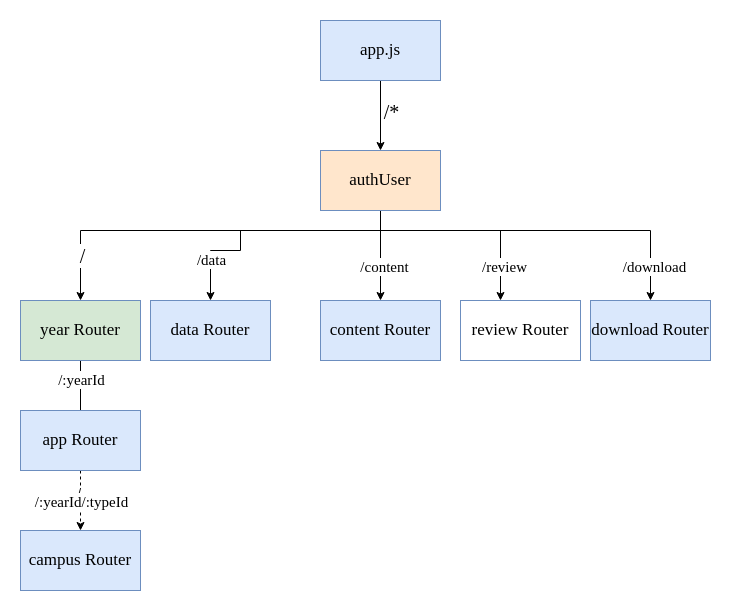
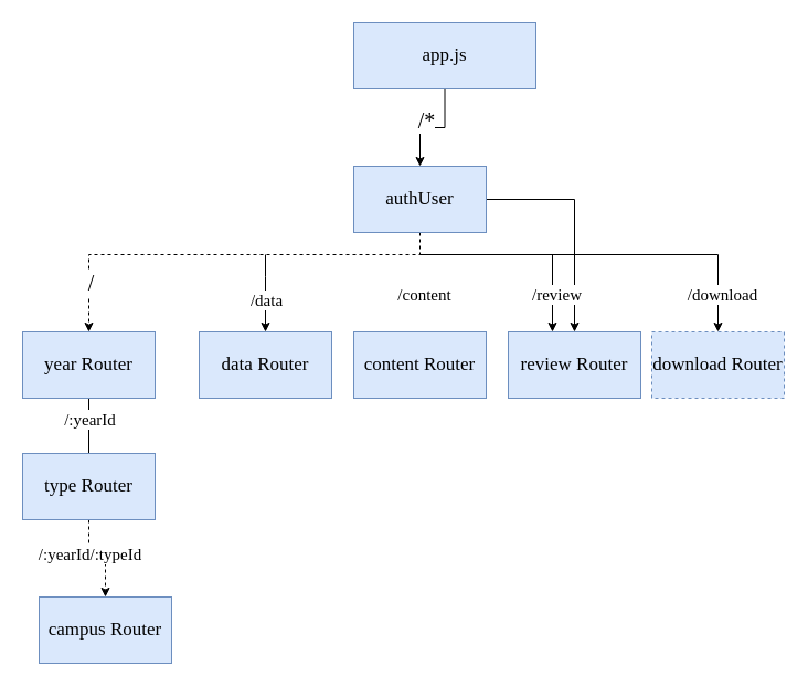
- <mxCell id="4" value="&lt;font style=&quot;font-size: 17px&quot; face=&quot;Comic Sans MS&quot;&gt;app.js&lt;/font&gt;" style="rounded=0;whiteSpace=wrap;html=1;fillColor=#dae8fc;strokeColor=#6c8ebf;" vertex="1" parent="1"><mxGeometry x="320" y="20" width="120" height="60" as="geometry" /></mxCell>
+ <mxCell id="4" value="&lt;font style=&quot;font-size: 17px&quot; face=&quot;Comic Sans MS&quot;&gt;app.js&lt;/font&gt;" style="rounded=0;whiteSpace=wrap;html=1;fillColor=#dae8fc;strokeColor=#6c8ebf;" vertex="1" parent="1"><mxGeometry x="320" y="20" width="165" height="60" as="geometry" /></mxCell>
- <mxCell id="12" value="&lt;font style=&quot;font-size: 17px&quot; face=&quot;Comic Sans MS&quot;&gt;authUser&lt;/font&gt;" style="rounded=0;whiteSpace=wrap;html=1;fillColor=#ffe6cc;strokeColor=#6c8ebf;" vertex="1" parent="1"><mxGeometry x="320" y="150" width="120" height="60" as="geometry" /></mxCell>
+ <mxCell id="12" value="&lt;font style=&quot;font-size: 17px&quot; face=&quot;Comic Sans MS&quot;&gt;authUser&lt;/font&gt;" style="rounded=0;whiteSpace=wrap;html=1;fillColor=#dae8fc;strokeColor=#6c8ebf;" vertex="1" parent="1"><mxGeometry x="320" y="150" width="120" height="60" as="geometry" /></mxCell>
- <mxCell id="10" value="" style="edgeStyle=orthogonalEdgeStyle;rounded=0;orthogonalLoop=1;jettySize=auto;html=1;" edge="1" parent="1" source="12" target="15"><mxGeometry relative="1" as="geometry"><Array as="points"><mxPoint x="380" y="230" /><mxPoint x="80" y="230" /></Array></mxGeometry></mxCell>
+ <mxCell id="10" value="" style="edgeStyle=orthogonalEdgeStyle;rounded=0;orthogonalLoop=1;jettySize=auto;html=1;dashed=1;" edge="1" parent="1" source="12" target="15"><mxGeometry relative="1" as="geometry"><Array as="points"><mxPoint x="380" y="230" /><mxPoint x="80" y="230" /></Array></mxGeometry></mxCell>
- <mxCell id="5" value="" style="edgeStyle=orthogonalEdgeStyle;rounded=0;orthogonalLoop=1;jettySize=auto;html=1;" edge="1" parent="1" source="12" target="23"><mxGeometry relative="1" as="geometry" /></mxCell>
+ <mxCell id="5" value="" style="edgeStyle=orthogonalEdgeStyle;rounded=0;orthogonalLoop=1;jettySize=auto;html=1;" edge="1" parent="1" source="12" target="21"><mxGeometry relative="1" as="geometry" /></mxCell>
- <mxCell id="15" value="&lt;font style=&quot;font-size: 17px&quot; face=&quot;Comic Sans MS&quot;&gt;year Router&lt;/font&gt;" style="rounded=0;whiteSpace=wrap;html=1;fillColor=#d5e8d4;strokeColor=#6c8ebf;" vertex="1" parent="1"><mxGeometry x="20" y="300" width="120" height="60" as="geometry" /></mxCell>
+ <mxCell id="15" value="&lt;font style=&quot;font-size: 17px&quot; face=&quot;Comic Sans MS&quot;&gt;year Router&lt;/font&gt;" style="rounded=0;whiteSpace=wrap;html=1;fillColor=#dae8fc;strokeColor=#6c8ebf;" vertex="1" parent="1"><mxGeometry x="20" y="300" width="120" height="60" as="geometry" /></mxCell>
- <mxCell id="22" value="&lt;font style=&quot;font-size: 17px&quot; face=&quot;Comic Sans MS&quot;&gt;data Router&lt;/font&gt;" style="rounded=0;whiteSpace=wrap;html=1;fillColor=#dae8fc;strokeColor=#6c8ebf;" vertex="1" parent="1"><mxGeometry x="150" y="300" width="120" height="60" as="geometry" /></mxCell>
+ <mxCell id="22" value="&lt;font style=&quot;font-size: 17px&quot; face=&quot;Comic Sans MS&quot;&gt;data Router&lt;/font&gt;" style="rounded=0;whiteSpace=wrap;html=1;fillColor=#dae8fc;strokeColor=#6c8ebf;" vertex="1" parent="1"><mxGeometry x="180" y="300" width="120" height="60" as="geometry" /></mxCell>
- <mxCell id="21" value="&lt;font style=&quot;font-size: 17px&quot; face=&quot;Comic Sans MS&quot;&gt;review Router&lt;/font&gt;" style="rounded=0;whiteSpace=wrap;html=1;fillColor=#ffffff;strokeColor=#6c8ebf;" vertex="1" parent="1"><mxGeometry x="460" y="300" width="120" height="60" as="geometry" /></mxCell>
+ <mxCell id="21" value="&lt;font style=&quot;font-size: 17px&quot; face=&quot;Comic Sans MS&quot;&gt;review Router&lt;/font&gt;" style="rounded=0;whiteSpace=wrap;html=1;fillColor=#dae8fc;strokeColor=#6c8ebf;" vertex="1" parent="1"><mxGeometry x="460" y="300" width="120" height="60" as="geometry" /></mxCell>
- <mxCell id="20" value="&lt;font style=&quot;font-size: 17px&quot; face=&quot;Comic Sans MS&quot;&gt;download Router&lt;/font&gt;" style="rounded=0;whiteSpace=wrap;html=1;fillColor=#dae8fc;strokeColor=#6c8ebf;" vertex="1" parent="1"><mxGeometry x="590" y="300" width="120" height="60" as="geometry" /></mxCell>
+ <mxCell id="20" value="&lt;font style=&quot;font-size: 17px&quot; face=&quot;Comic Sans MS&quot;&gt;download Router&lt;/font&gt;" style="rounded=0;whiteSpace=wrap;html=1;fillColor=#dae8fc;strokeColor=#6c8ebf;dashed=1;" vertex="1" parent="1"><mxGeometry x="590" y="300" width="120" height="60" as="geometry" /></mxCell>
- <mxCell id="18" value="&lt;font style=&quot;font-size: 17px&quot; face=&quot;Comic Sans MS&quot;&gt;app Router&lt;/font&gt;" style="rounded=0;whiteSpace=wrap;html=1;fillColor=#dae8fc;strokeColor=#6c8ebf;" vertex="1" parent="1"><mxGeometry x="20" y="410" width="120" height="60" as="geometry" /></mxCell>
+ <mxCell id="18" value="&lt;font style=&quot;font-size: 17px&quot; face=&quot;Comic Sans MS&quot;&gt;type Router&lt;/font&gt;" style="rounded=0;whiteSpace=wrap;html=1;fillColor=#dae8fc;strokeColor=#6c8ebf;" vertex="1" parent="1"><mxGeometry x="20" y="410" width="120" height="60" as="geometry" /></mxCell>
- <mxCell id="19" value="&lt;font style=&quot;font-size: 17px&quot; face=&quot;Comic Sans MS&quot;&gt;campus Router&lt;/font&gt;" style="rounded=0;whiteSpace=wrap;html=1;fillColor=#dae8fc;strokeColor=#6c8ebf;" vertex="1" parent="1"><mxGeometry x="20" y="530" width="120" height="60" as="geometry" /></mxCell>
+ <mxCell id="19" value="&lt;font style=&quot;font-size: 17px&quot; face=&quot;Comic Sans MS&quot;&gt;campus Router&lt;/font&gt;" style="rounded=0;whiteSpace=wrap;html=1;fillColor=#dae8fc;strokeColor=#6c8ebf;" vertex="1" parent="1"><mxGeometry x="35" y="540" width="120" height="60" as="geometry" /></mxCell>
